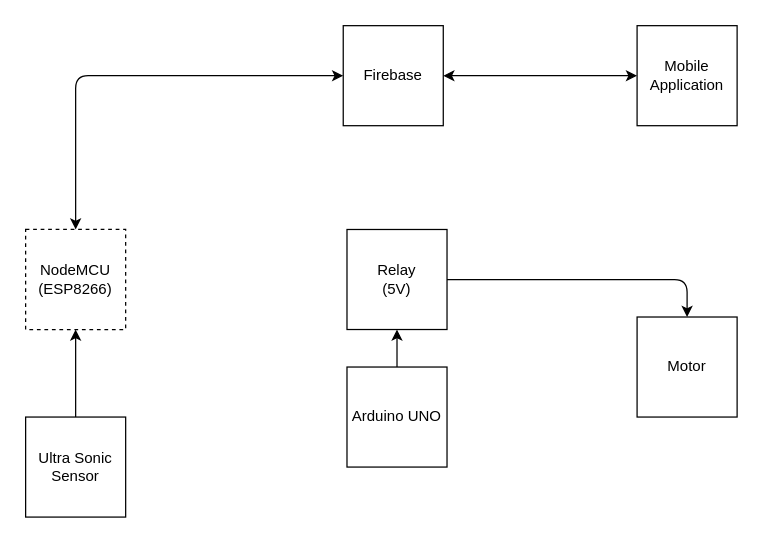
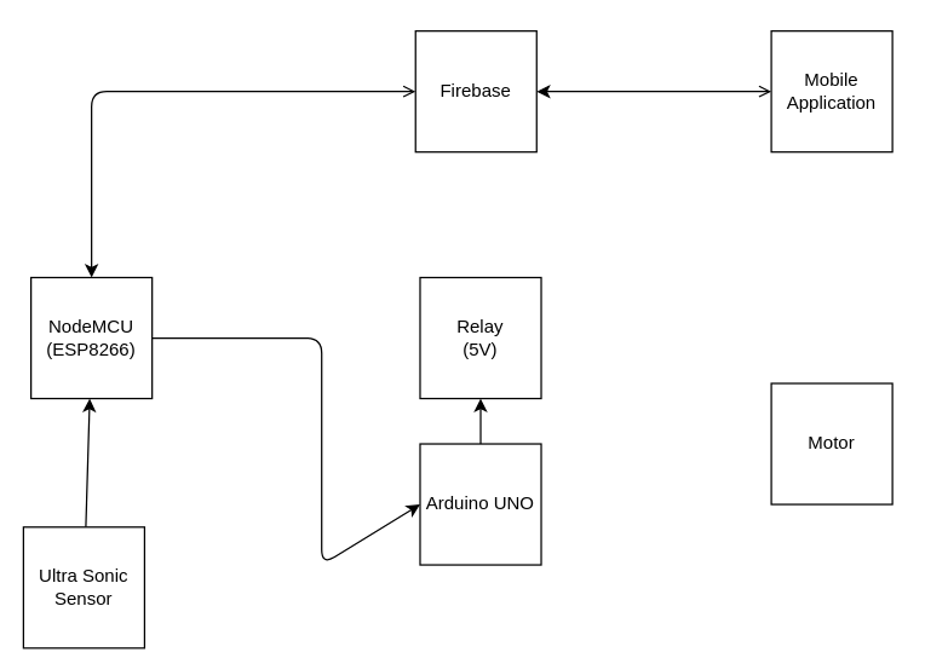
- <mxCell id="13" value="" style="endArrow=classic;startArrow=classic;html=1;entryX=0;entryY=0.5;entryDx=0;entryDy=0;exitX=0.5;exitY=0;exitDx=0;exitDy=0;" edge="1" parent="1" source="3" target="11"><mxGeometry width="50" height="50" relative="1" as="geometry"><mxPoint x="282" y="200" as="sourcePoint" /><mxPoint x="332" y="150" as="targetPoint" /><Array as="points"><mxPoint x="60" y="60" /></Array></mxGeometry></mxCell>
+ <mxCell id="13" value="" style="endArrow=open;startArrow=classic;html=1;entryX=0;entryY=0.5;entryDx=0;entryDy=0;exitX=0.5;exitY=0;exitDx=0;exitDy=0;" edge="1" parent="1" source="3" target="11"><mxGeometry width="50" height="50" relative="1" as="geometry"><mxPoint x="282" y="200" as="sourcePoint" /><mxPoint x="332" y="150" as="targetPoint" /><Array as="points"><mxPoint x="60" y="60" /></Array></mxGeometry></mxCell>
- <mxCell id="14" value="" style="endArrow=classic;startArrow=classic;html=1;entryX=0;entryY=0.5;entryDx=0;entryDy=0;exitX=1;exitY=0.5;exitDx=0;exitDy=0;" edge="1" parent="1" source="11" target="12"><mxGeometry width="50" height="50" relative="1" as="geometry"><mxPoint x="282" y="200" as="sourcePoint" /><mxPoint x="332" y="150" as="targetPoint" /></mxGeometry></mxCell>
+ <mxCell id="14" value="" style="endArrow=open;startArrow=classic;html=1;entryX=0;entryY=0.5;entryDx=0;entryDy=0;exitX=1;exitY=0.5;exitDx=0;exitDy=0;" edge="1" parent="1" source="11" target="12"><mxGeometry width="50" height="50" relative="1" as="geometry"><mxPoint x="282" y="200" as="sourcePoint" /><mxPoint x="332" y="150" as="targetPoint" /></mxGeometry></mxCell>
- <mxCell id="3" value="NodeMCU&lt;br&gt;(ESP8266)" style="whiteSpace=wrap;html=1;aspect=fixed;dashed=1;" vertex="1" parent="1"><mxGeometry x="20" y="183" width="80" height="80" as="geometry" /></mxCell>
+ <mxCell id="3" value="NodeMCU&lt;br&gt;(ESP8266)" style="whiteSpace=wrap;html=1;aspect=fixed;" vertex="1" parent="1"><mxGeometry x="20" y="183" width="80" height="80" as="geometry" /></mxCell>
- <mxCell id="6" style="edgeStyle=none;html=1;entryX=0.5;entryY=0;entryDx=0;entryDy=0;" edge="1" parent="1" source="7" target="10"><mxGeometry relative="1" as="geometry"><Array as="points"><mxPoint x="549" y="223" /></Array></mxGeometry></mxCell>
+ <mxCell id="2" style="edgeStyle=none;html=1;exitX=1;exitY=0.5;exitDx=0;exitDy=0;entryX=0;entryY=0.5;entryDx=0;entryDy=0;" edge="1" parent="1" source="3" target="9"><mxGeometry relative="1" as="geometry"><Array as="points"><mxPoint x="212" y="223" /><mxPoint x="212" y="263" /><mxPoint x="212" y="373" /></Array></mxGeometry></mxCell>
- <mxCell id="5" value="Ultra Sonic Sensor" style="whiteSpace=wrap;html=1;aspect=fixed;" vertex="1" parent="1"><mxGeometry x="20" y="333" width="80" height="80" as="geometry" /></mxCell>
+ <mxCell id="5" value="Ultra Sonic Sensor" style="whiteSpace=wrap;html=1;aspect=fixed;" vertex="1" parent="1"><mxGeometry x="15" y="348" width="80" height="80" as="geometry" /></mxCell>
